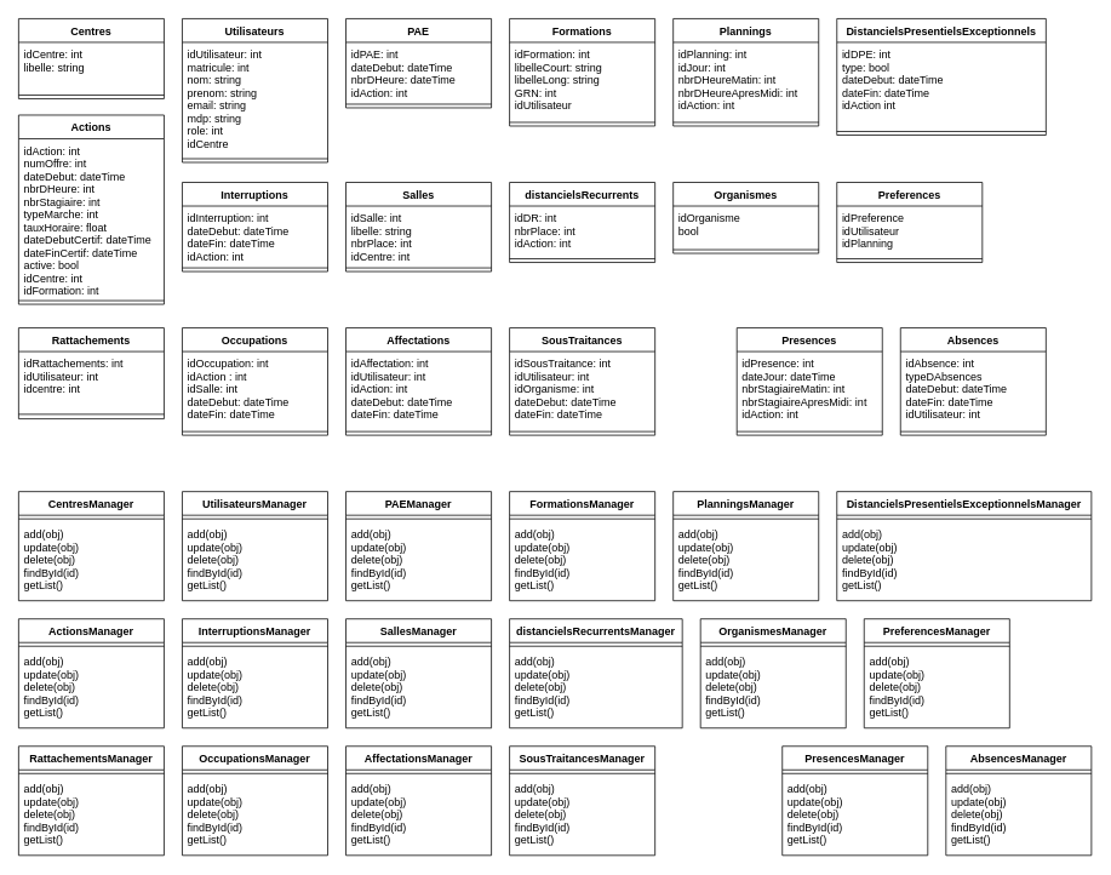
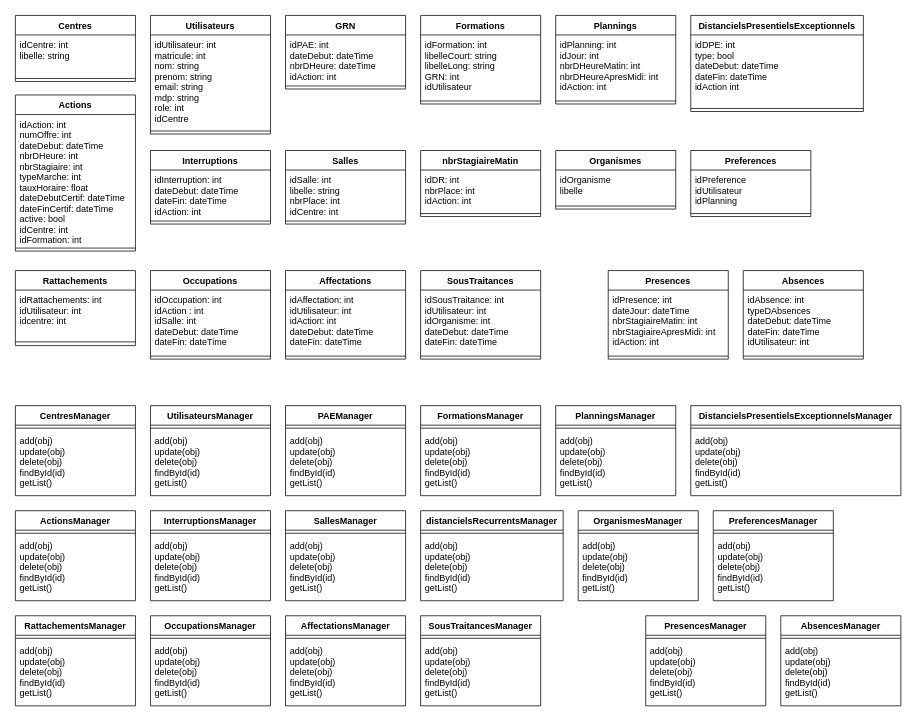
- <mxCell id="35" value="PAE" style="swimlane;fontStyle=1;align=center;verticalAlign=top;childLayout=stackLayout;horizontal=1;startSize=26;horizontalStack=0;resizeParent=1;resizeParentMax=0;resizeLast=0;collapsible=1;marginBottom=0;" parent="1" vertex="1"><mxGeometry x="380" y="20" width="160" height="98" as="geometry" /></mxCell>
+ <mxCell id="35" value="GRN" style="swimlane;fontStyle=1;align=center;verticalAlign=top;childLayout=stackLayout;horizontal=1;startSize=26;horizontalStack=0;resizeParent=1;resizeParentMax=0;resizeLast=0;collapsible=1;marginBottom=0;" parent="1" vertex="1"><mxGeometry x="380" y="20" width="160" height="98" as="geometry" /></mxCell>
- <mxCell id="8" value="distancielsRecurrents" style="swimlane;fontStyle=1;align=center;verticalAlign=top;childLayout=stackLayout;horizontal=1;startSize=26;horizontalStack=0;resizeParent=1;resizeParentMax=0;resizeLast=0;collapsible=1;marginBottom=0;" parent="1" vertex="1"><mxGeometry x="560" y="200" width="160" height="88" as="geometry" /></mxCell>
+ <mxCell id="8" value="nbrStagiaireMatin" style="swimlane;fontStyle=1;align=center;verticalAlign=top;childLayout=stackLayout;horizontal=1;startSize=26;horizontalStack=0;resizeParent=1;resizeParentMax=0;resizeLast=0;collapsible=1;marginBottom=0;" parent="1" vertex="1"><mxGeometry x="560" y="200" width="160" height="88" as="geometry" /></mxCell>
- <mxCell id="42" value="idOrganisme&#10;bool&#10;" style="text;strokeColor=none;fillColor=none;align=left;verticalAlign=top;spacingLeft=4;spacingRight=4;overflow=hidden;rotatable=0;points=[[0,0.5],[1,0.5]];portConstraint=eastwest;" parent="41" vertex="1"><mxGeometry y="26" width="160" height="44" as="geometry" /></mxCell>
+ <mxCell id="42" value="idOrganisme&#10;libelle&#10;" style="text;strokeColor=none;fillColor=none;align=left;verticalAlign=top;spacingLeft=4;spacingRight=4;overflow=hidden;rotatable=0;points=[[0,0.5],[1,0.5]];portConstraint=eastwest;" parent="41" vertex="1"><mxGeometry y="26" width="160" height="44" as="geometry" /></mxCell>
